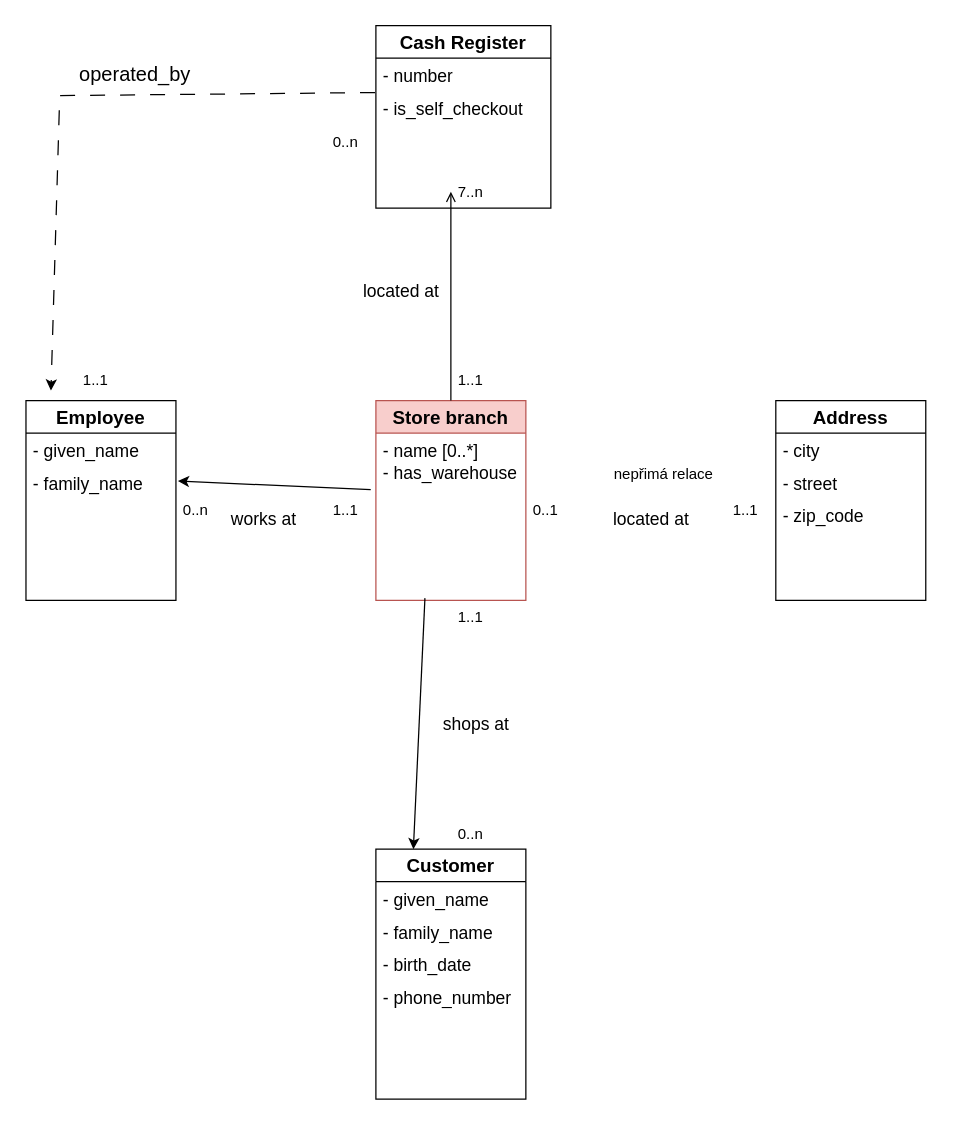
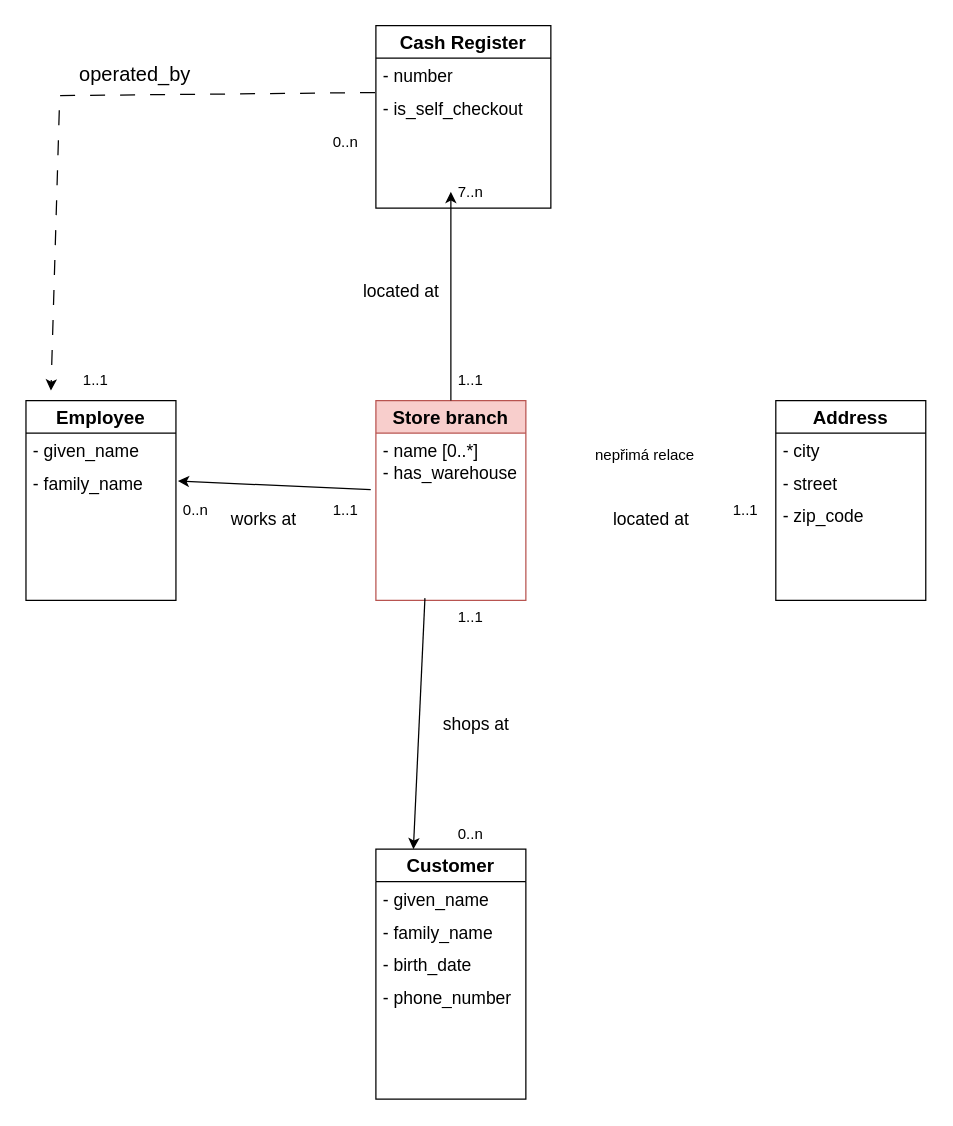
- <mxCell id="34" value="" style="endArrow=open;html=1;rounded=0;entryX=0;entryY=0.5;entryDx=0;entryDy=0;" edge="1" parent="1" source="2" target="29"><mxGeometry width="50" height="50" relative="1" as="geometry"><mxPoint x="632" y="293" as="sourcePoint" /><mxPoint x="462" y="221" as="targetPoint" /></mxGeometry></mxCell>
+ <mxCell id="34" value="" style="endArrow=classic;html=1;rounded=0;entryX=0;entryY=0.5;entryDx=0;entryDy=0;" edge="1" parent="1" source="2" target="29"><mxGeometry width="50" height="50" relative="1" as="geometry"><mxPoint x="632" y="293" as="sourcePoint" /><mxPoint x="462" y="221" as="targetPoint" /></mxGeometry></mxCell>
- <mxCell id="39" value="nepřimá relace" style="text;html=1;align=center;verticalAlign=middle;resizable=0;points=[];autosize=1;strokeColor=none;fillColor=none;" vertex="1" parent="1"><mxGeometry x="480" y="364" width="100" height="30" as="geometry" /></mxCell>
+ <mxCell id="39" value="nepřimá relace" style="text;html=1;align=center;verticalAlign=middle;resizable=0;points=[];autosize=1;strokeColor=none;fillColor=none;" vertex="1" parent="1"><mxGeometry x="465" y="349" width="100" height="30" as="geometry" /></mxCell>
- <mxCell id="9" value="0..1" style="text;strokeColor=none;fillColor=none;align=left;verticalAlign=top;spacingLeft=4;spacingRight=4;overflow=hidden;rotatable=0;points=[[0,0.5],[1,0.5]];portConstraint=eastwest;whiteSpace=wrap;html=1;" vertex="1" parent="1"><mxGeometry x="420" y="394" width="40" height="26" as="geometry" /></mxCell>
